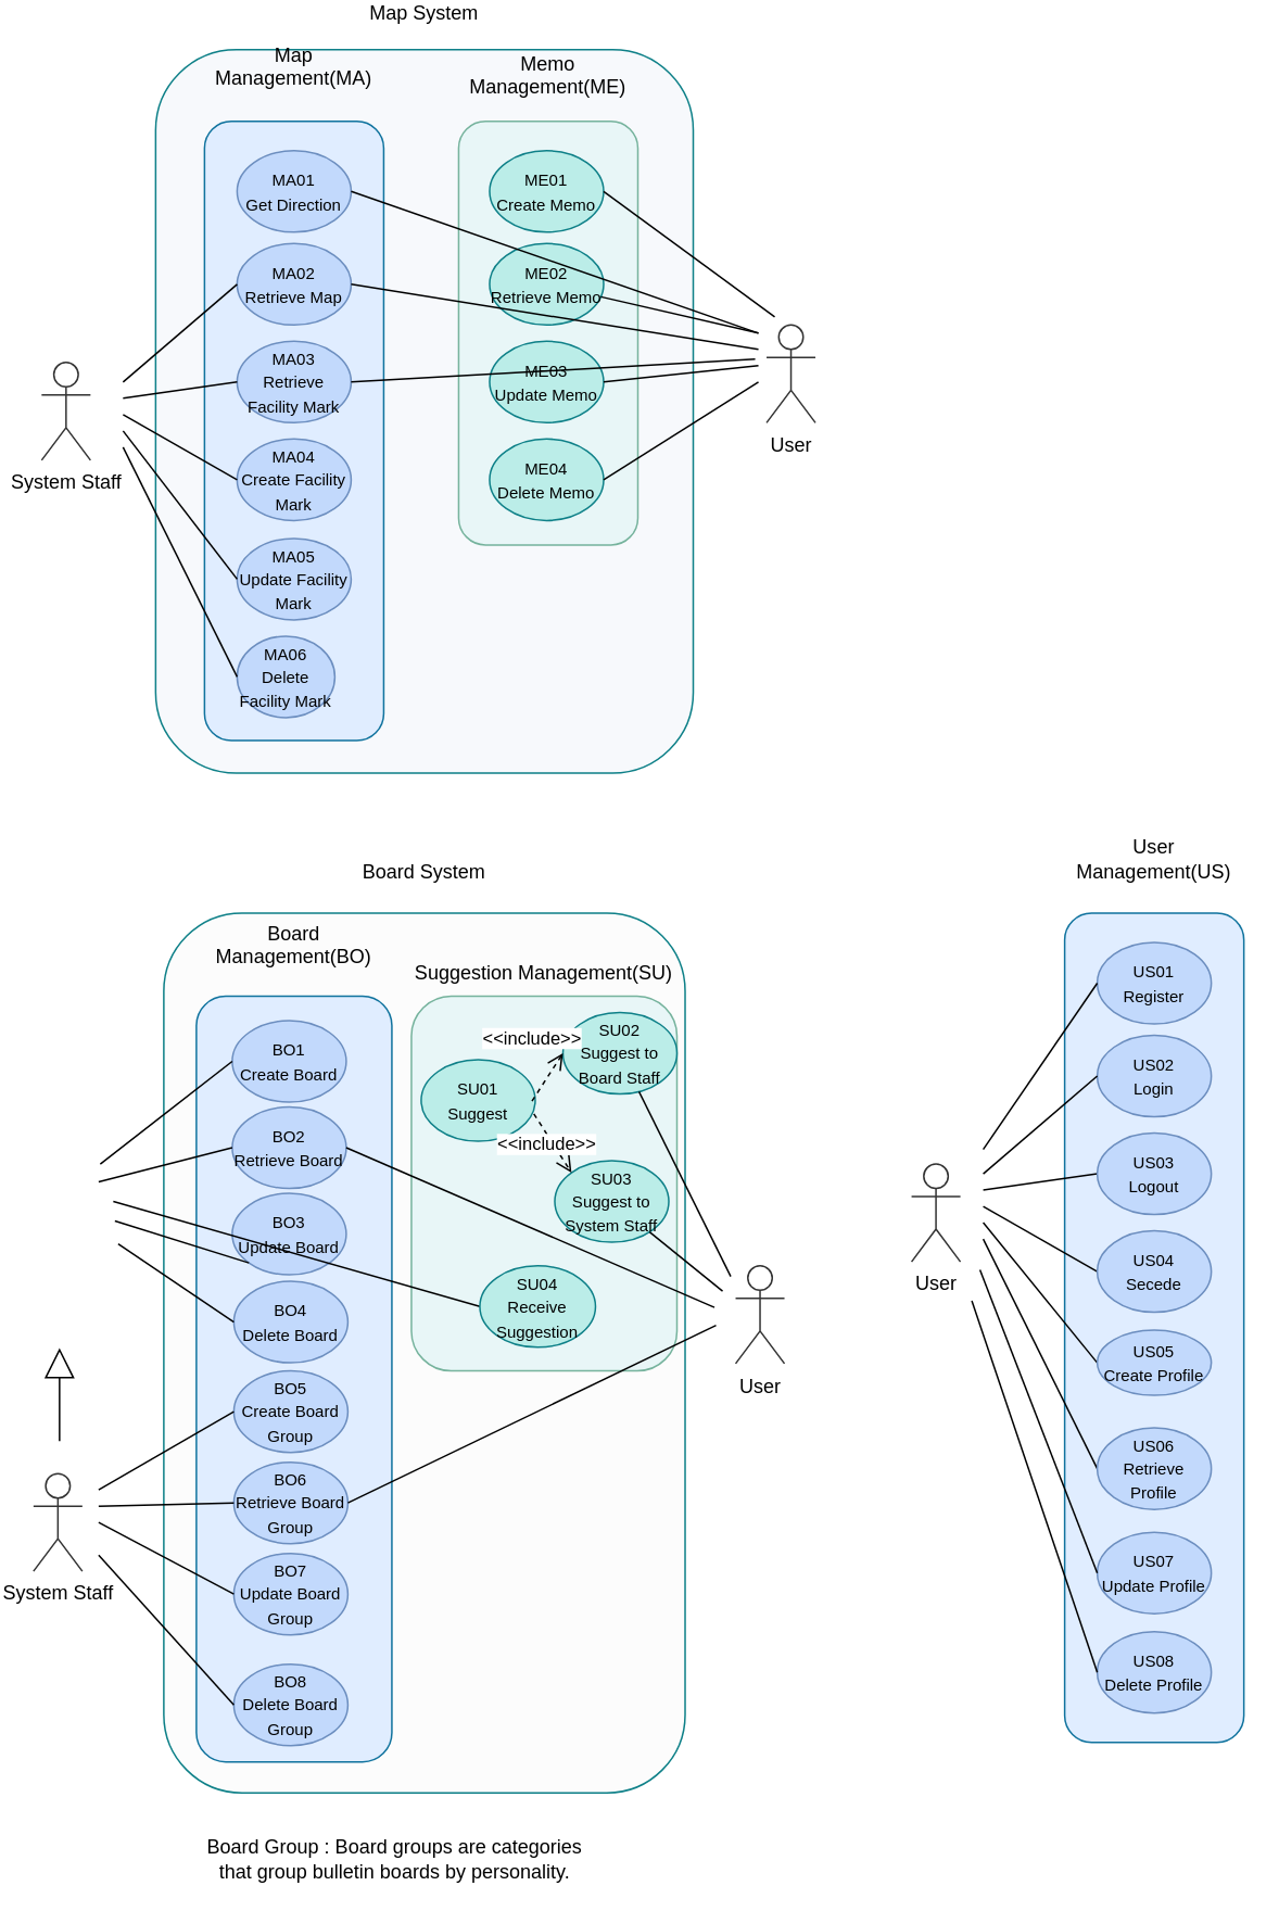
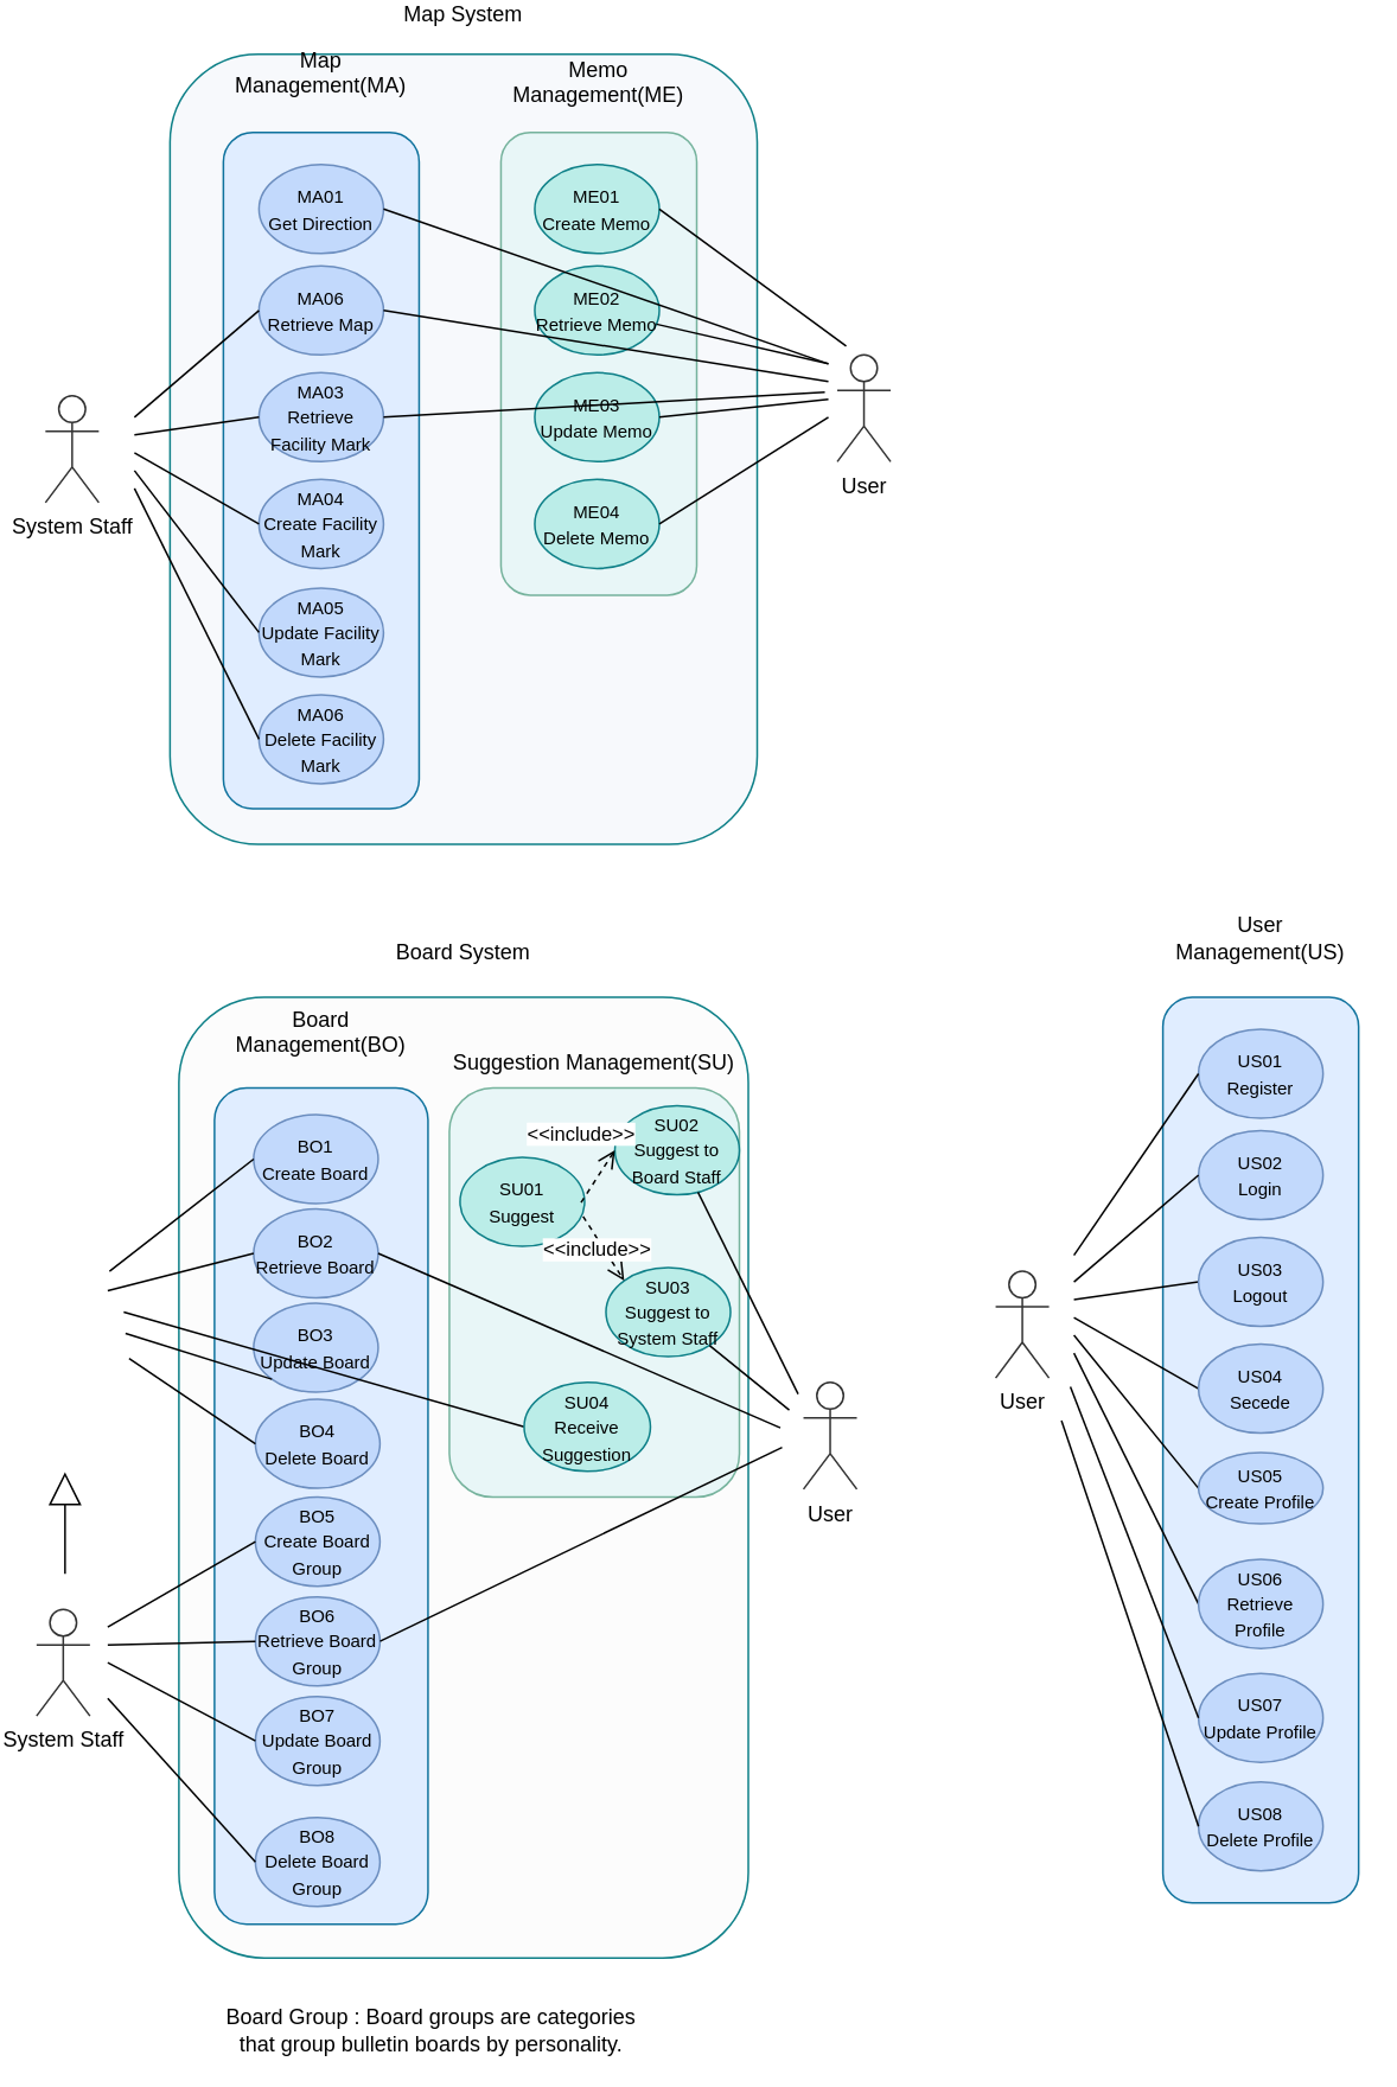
- <mxCell id="15" value="&lt;font style=&quot;font-size: 10px&quot;&gt;MA02&lt;br&gt;Retrieve Map&lt;/font&gt;" style="ellipse;whiteSpace=wrap;html=1;strokeColor=#6c8ebf;fillColor=#C2D9FC;" parent="8" vertex="1"><mxGeometry x="20" y="75" width="70" height="50" as="geometry" /></mxCell>
+ <mxCell id="15" value="&lt;font style=&quot;font-size: 10px&quot;&gt;MA06&lt;br&gt;Retrieve Map&lt;/font&gt;" style="ellipse;whiteSpace=wrap;html=1;strokeColor=#6c8ebf;fillColor=#C2D9FC;" parent="8" vertex="1"><mxGeometry x="20" y="75" width="70" height="50" as="geometry" /></mxCell>
- <mxCell id="12" value="&lt;font style=&quot;font-size: 10px&quot;&gt;MA06&lt;br&gt;Delete Facility Mark&lt;/font&gt;" style="ellipse;whiteSpace=wrap;html=1;strokeColor=#6c8ebf;fillColor=#C2D9FC;" parent="8" vertex="1"><mxGeometry x="20" y="316" width="60" height="50" as="geometry" /></mxCell>
+ <mxCell id="12" value="&lt;font style=&quot;font-size: 10px&quot;&gt;MA06&lt;br&gt;Delete Facility Mark&lt;/font&gt;" style="ellipse;whiteSpace=wrap;html=1;strokeColor=#6c8ebf;fillColor=#C2D9FC;" parent="8" vertex="1"><mxGeometry x="20" y="316" width="70" height="50" as="geometry" /></mxCell>
